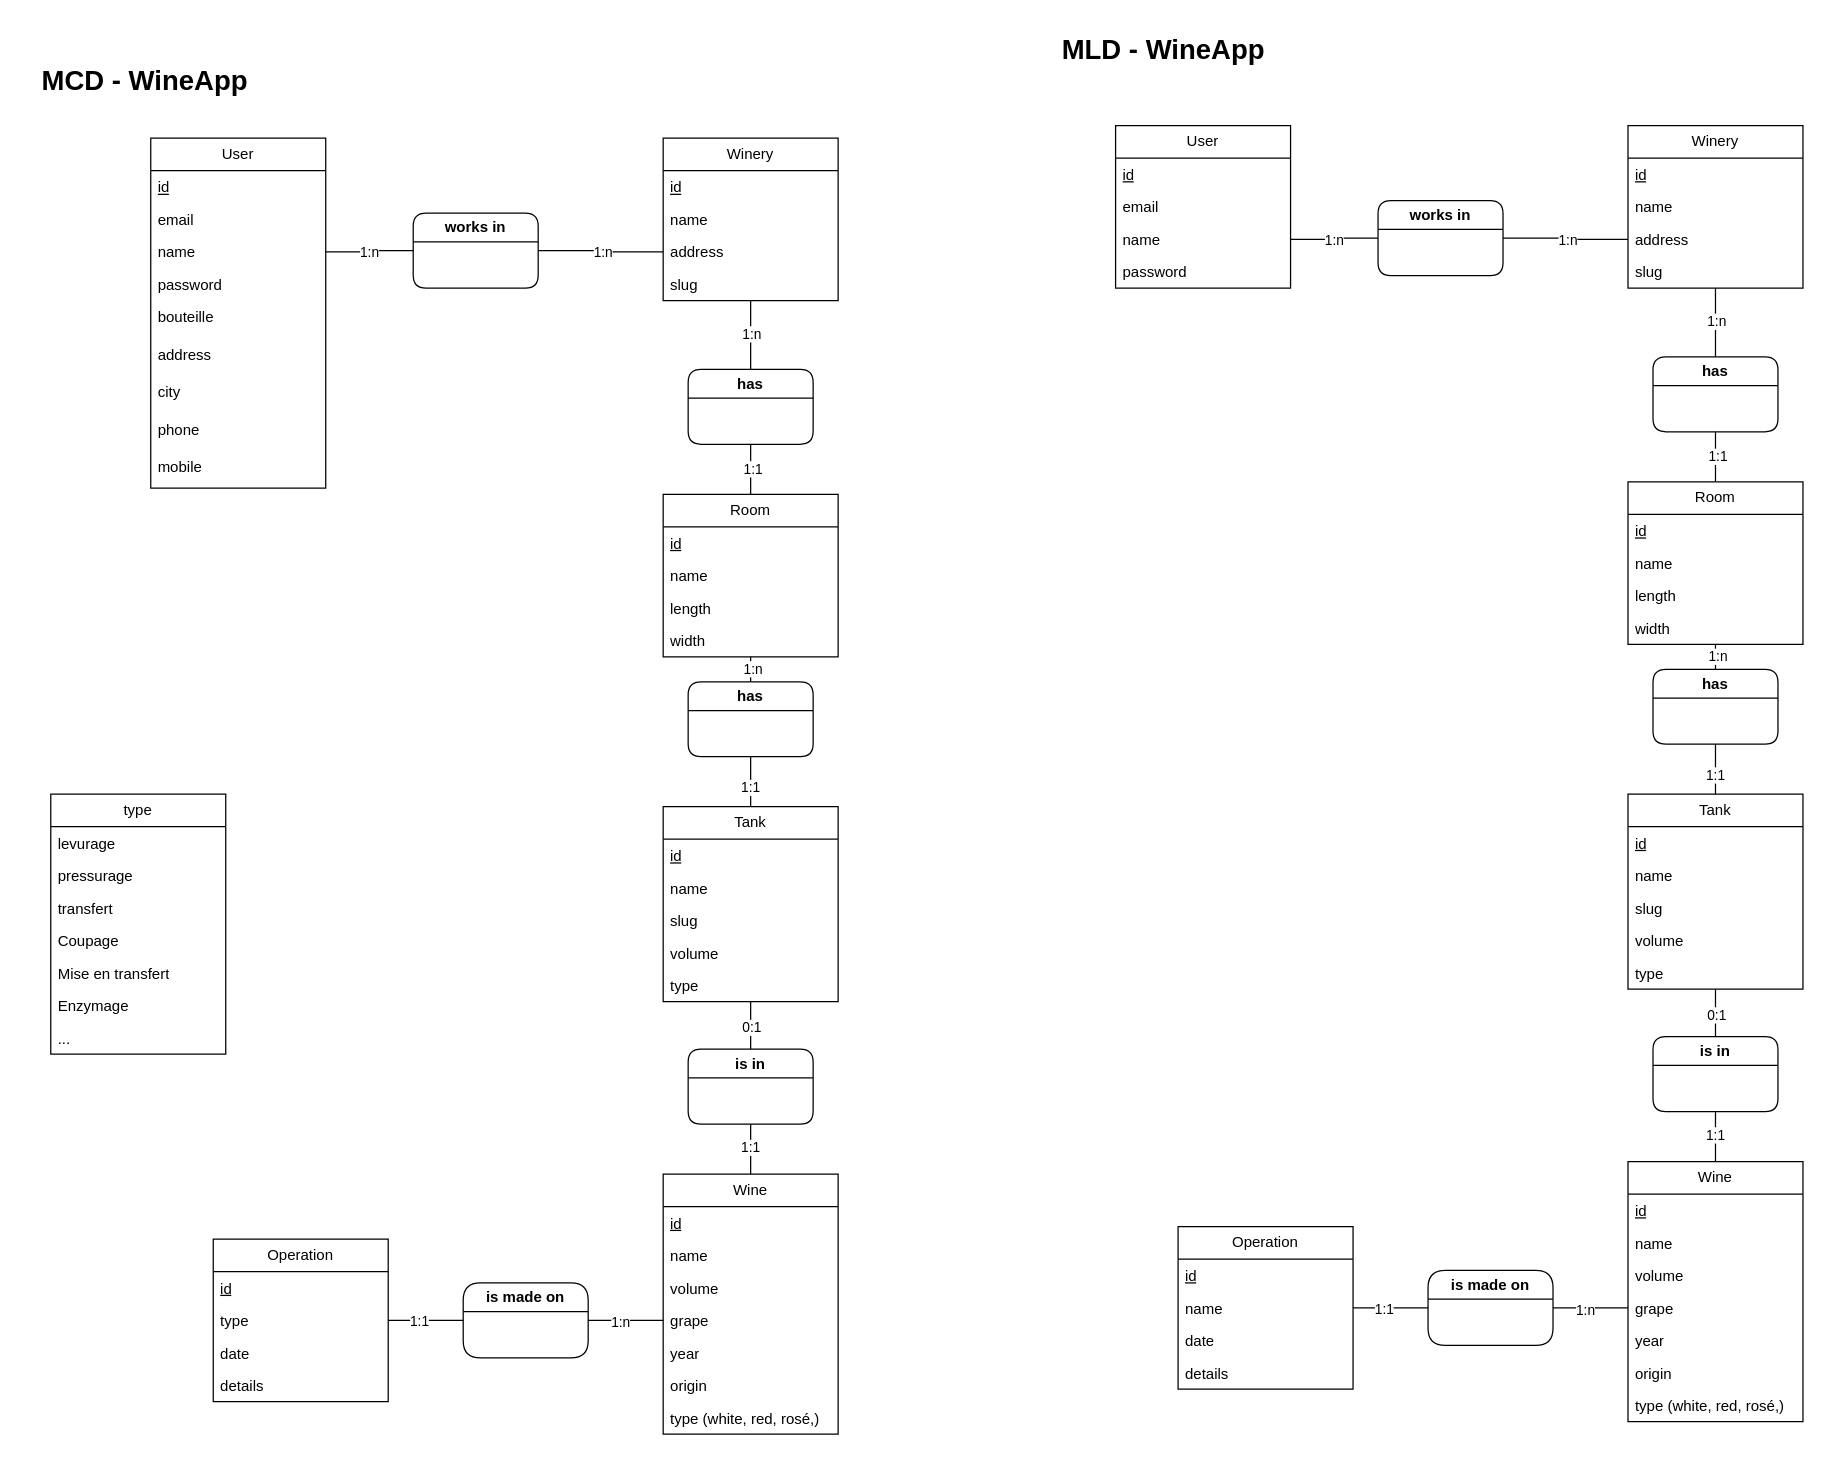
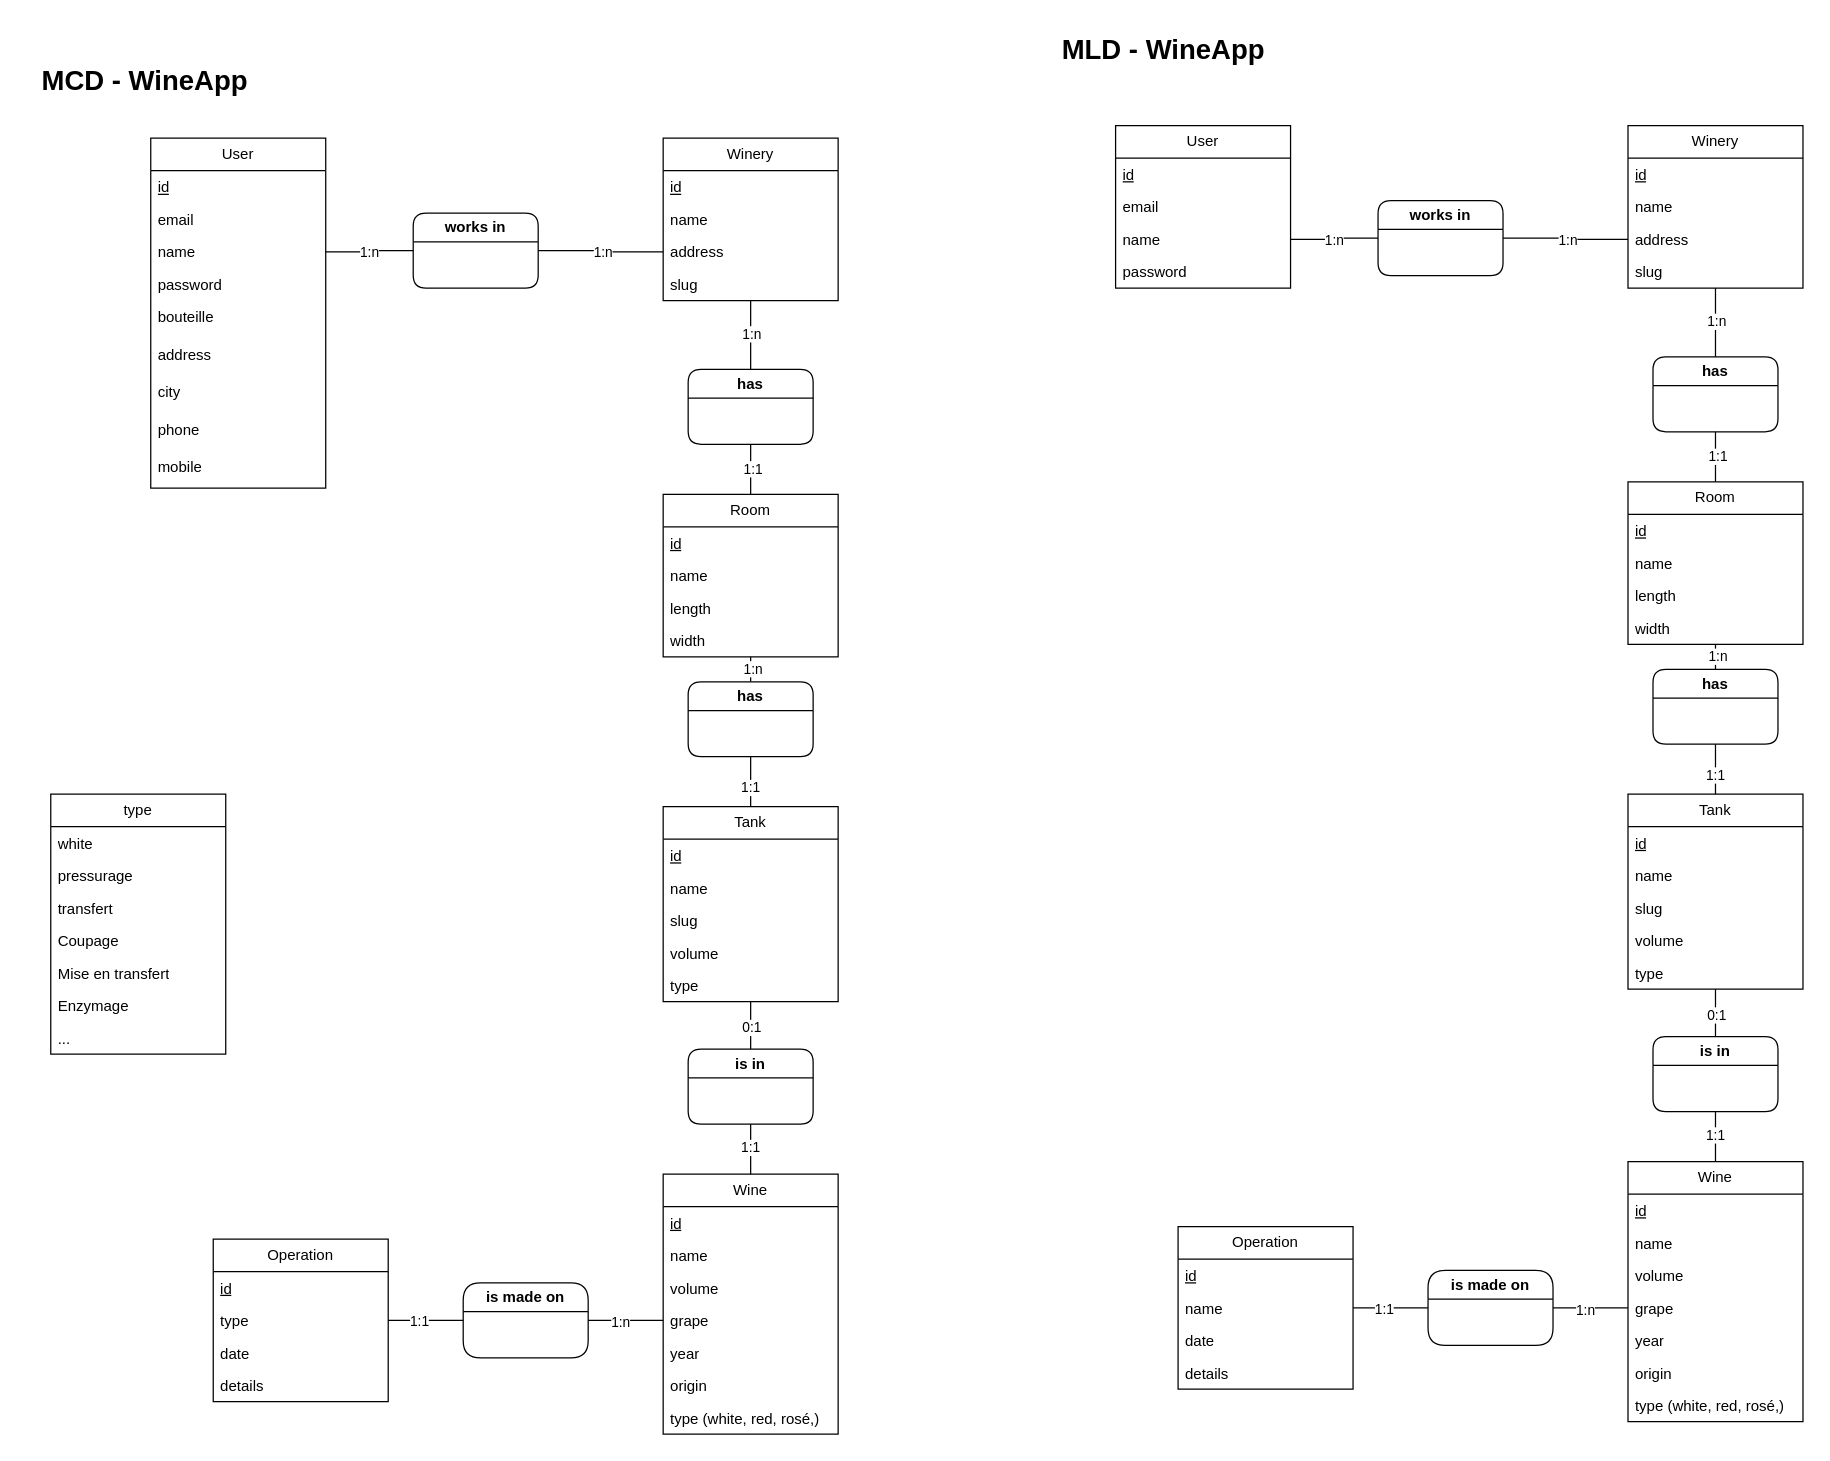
- <mxCell id="128" value="levurage" style="text;strokeColor=none;fillColor=none;align=left;verticalAlign=top;spacingLeft=4;spacingRight=4;overflow=hidden;rotatable=0;points=[[0,0.5],[1,0.5]];portConstraint=eastwest;whiteSpace=wrap;html=1;" parent="127" vertex="1"><mxGeometry y="26" width="140" height="26" as="geometry" /></mxCell>
+ <mxCell id="128" value="white" style="text;strokeColor=none;fillColor=none;align=left;verticalAlign=top;spacingLeft=4;spacingRight=4;overflow=hidden;rotatable=0;points=[[0,0.5],[1,0.5]];portConstraint=eastwest;whiteSpace=wrap;html=1;" parent="127" vertex="1"><mxGeometry y="26" width="140" height="26" as="geometry" /></mxCell>
